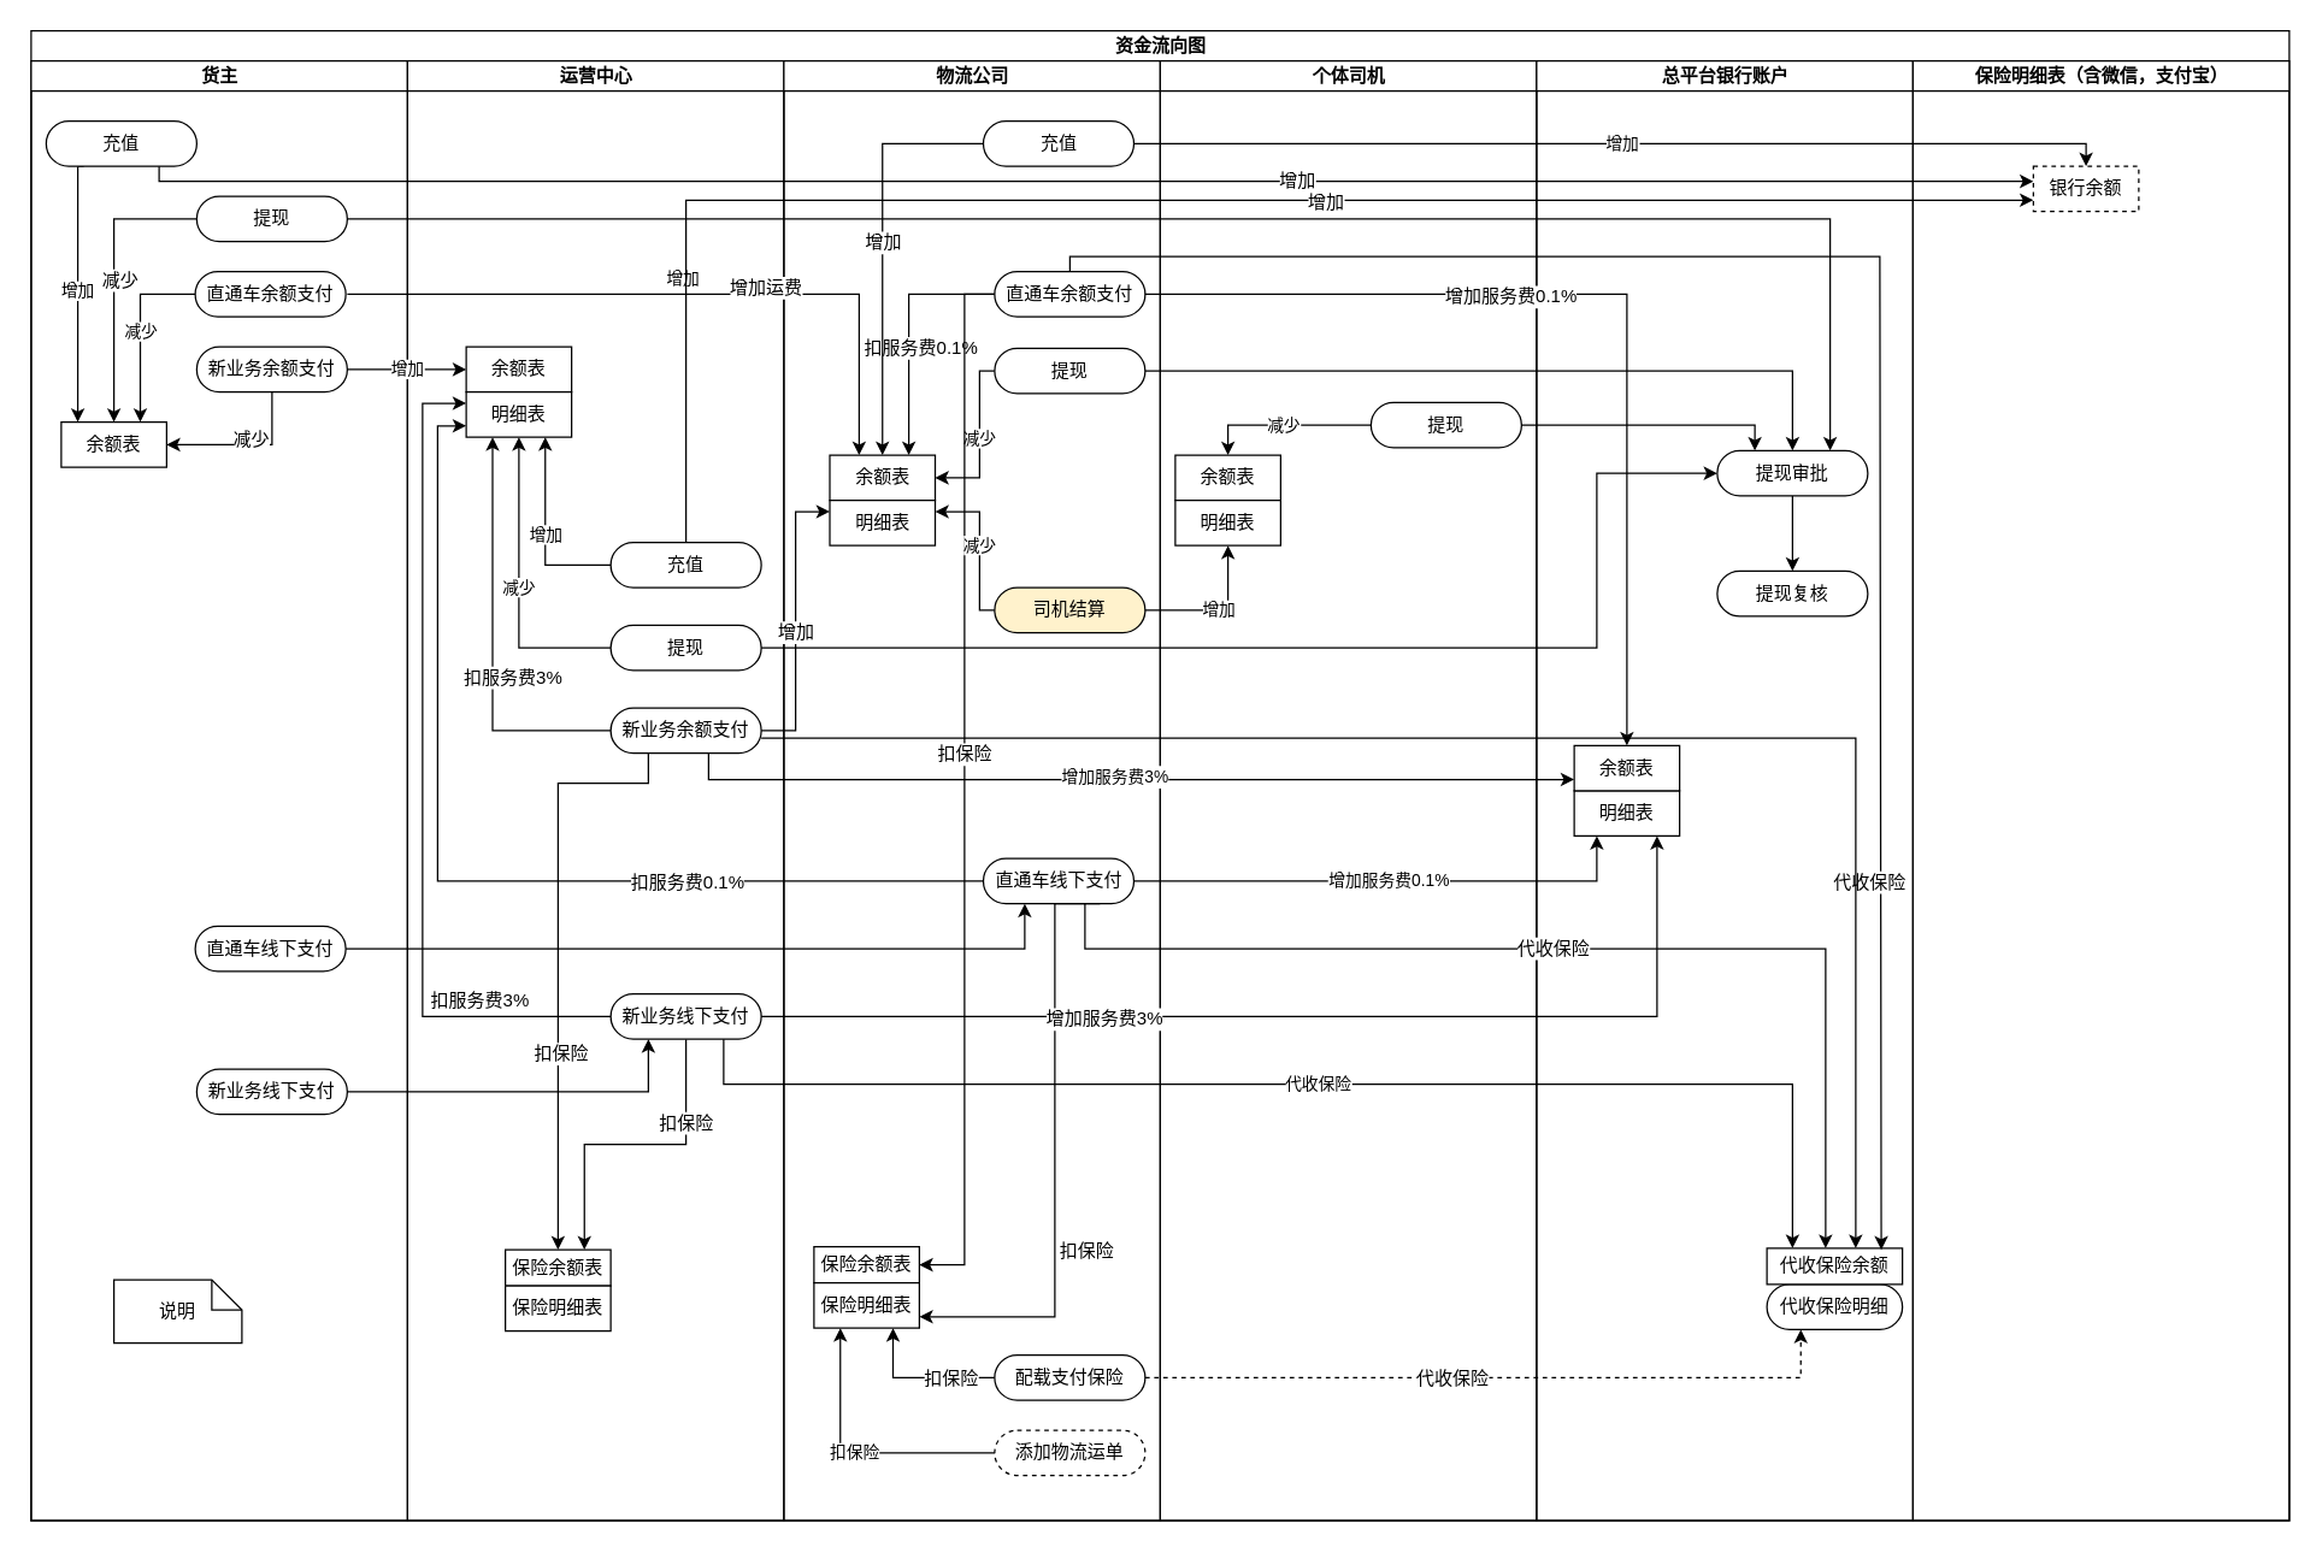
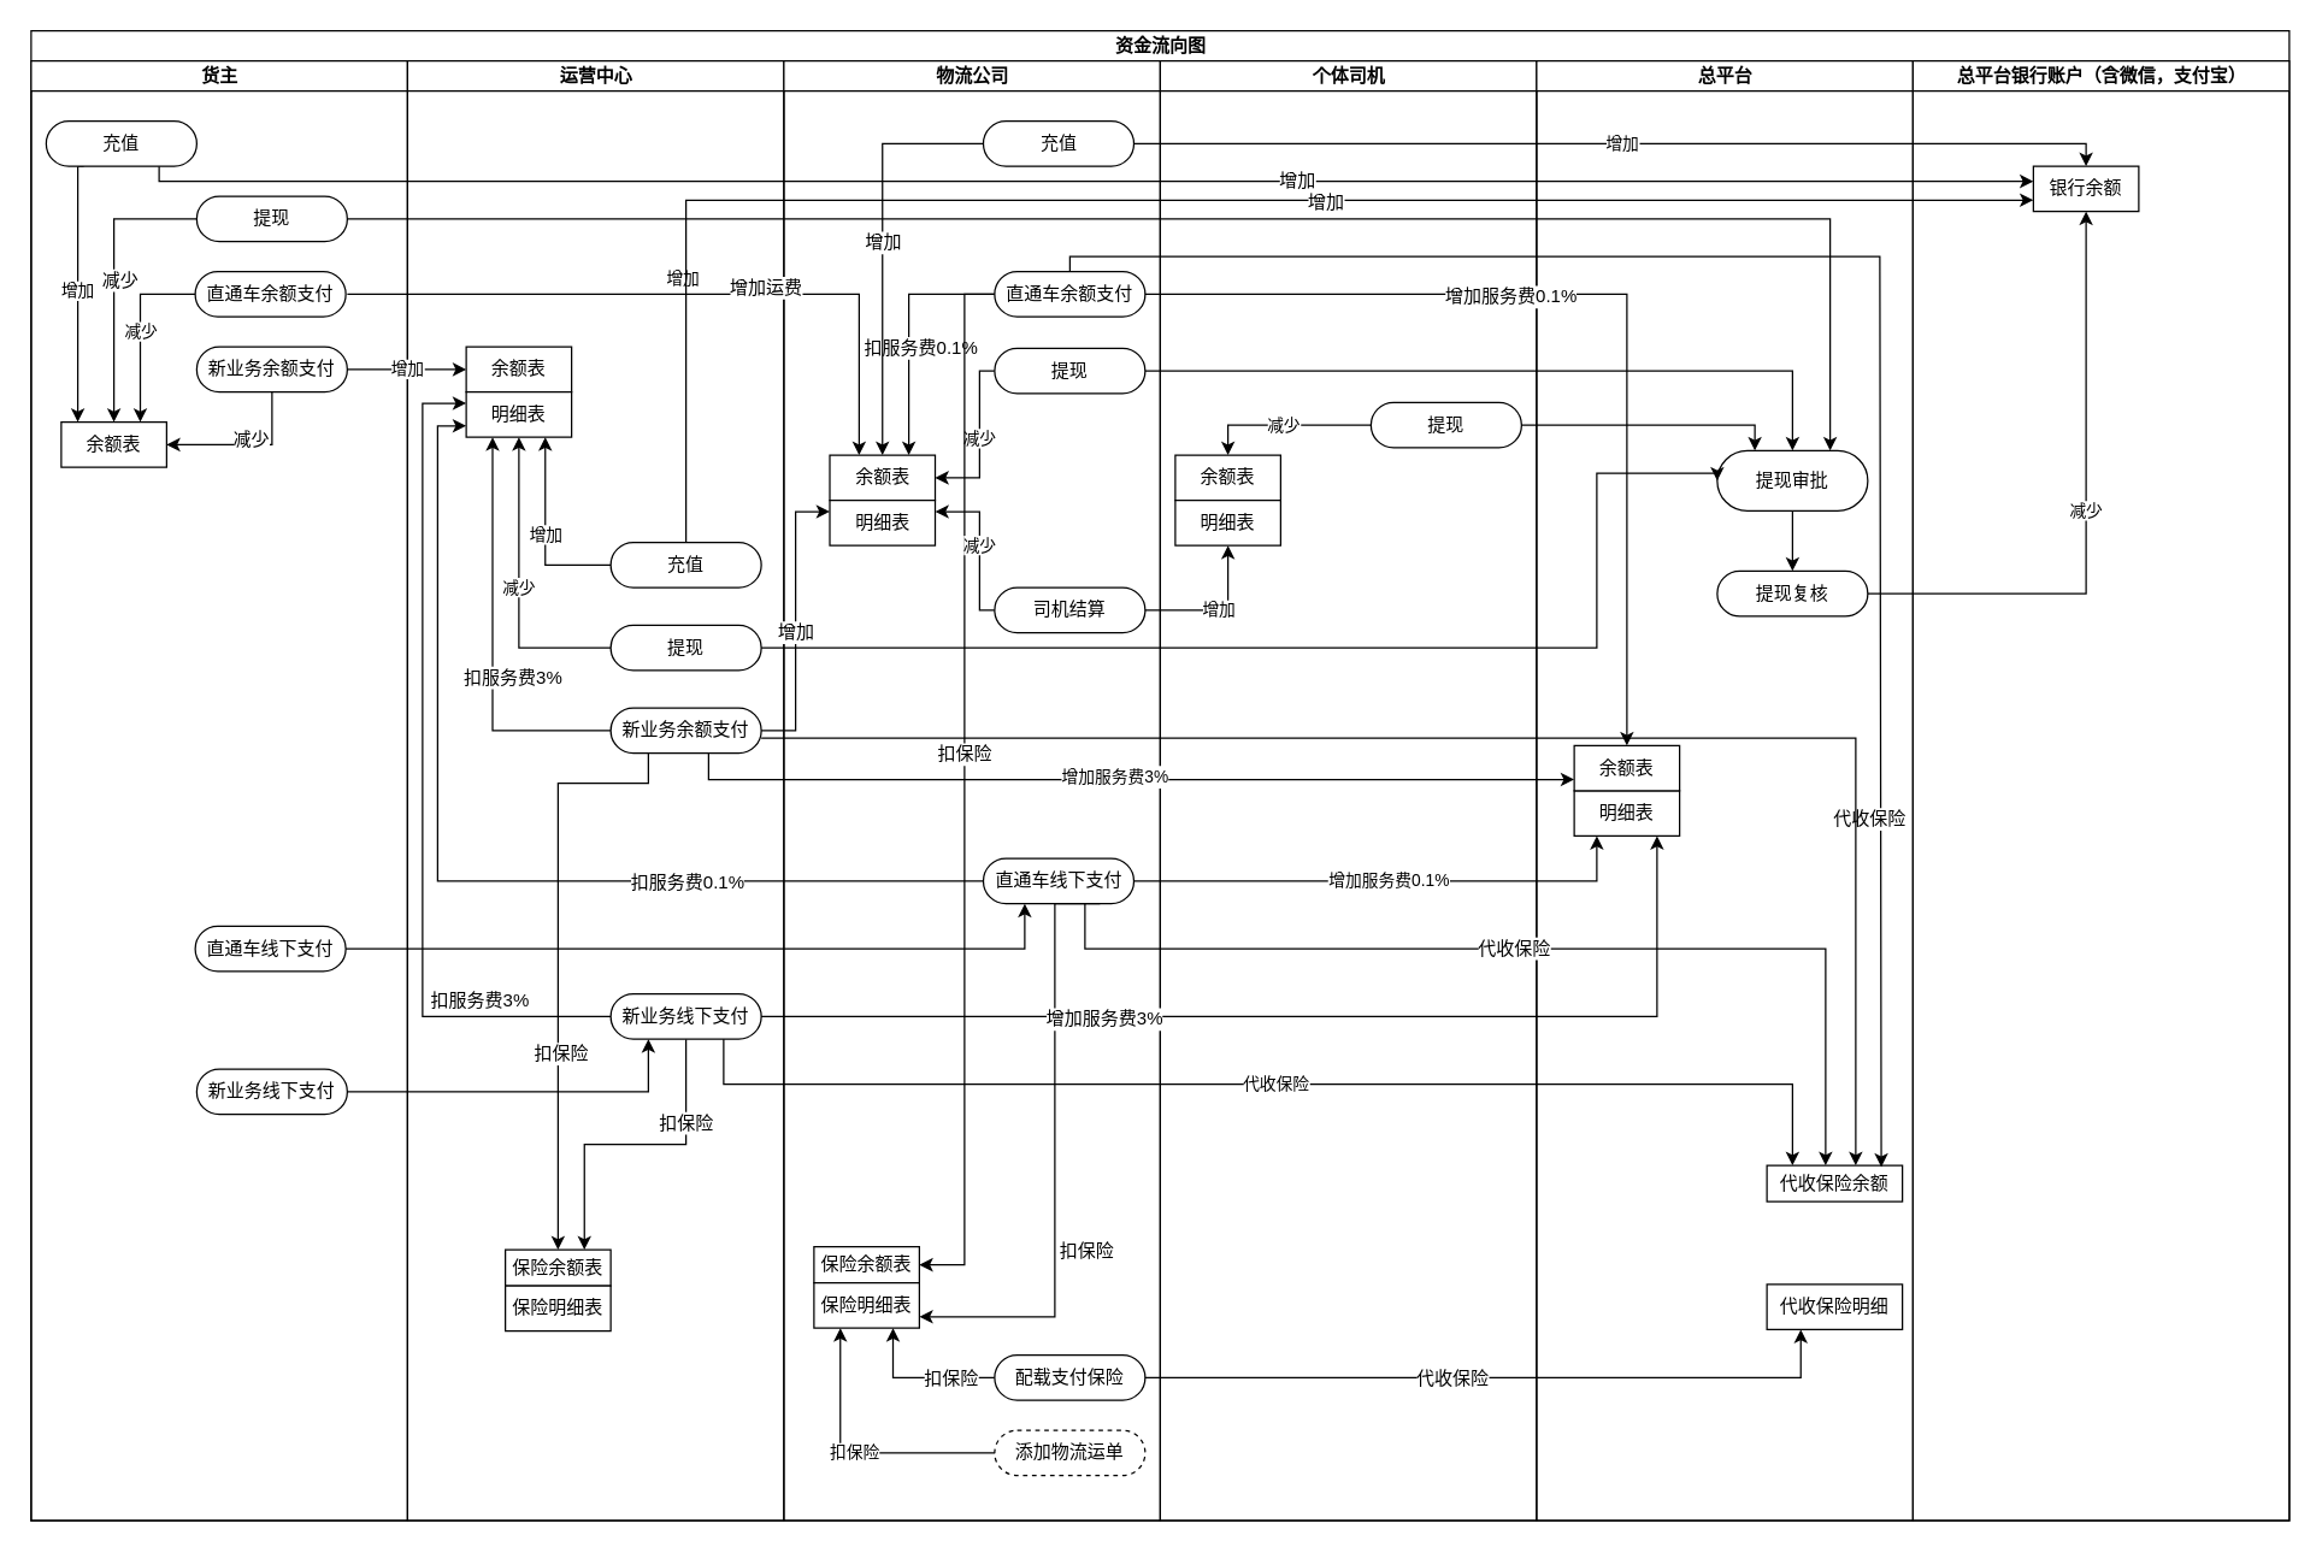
- <mxCell id="67" value="总平台银行账户" style="swimlane;html=1;startSize=20;" vertex="1" parent="2"><mxGeometry x="1000" y="20" width="250" height="970" as="geometry" /></mxCell>
+ <mxCell id="67" value="总平台" style="swimlane;html=1;startSize=20;" vertex="1" parent="2"><mxGeometry x="1000" y="20" width="250" height="970" as="geometry" /></mxCell>
- <mxCell id="104" value="保险明细表（含微信，支付宝）" style="swimlane;html=1;startSize=20;" vertex="1" parent="2"><mxGeometry x="1250" y="20" width="250" height="970" as="geometry" /></mxCell>
+ <mxCell id="104" value="总平台银行账户（含微信，支付宝）" style="swimlane;html=1;startSize=20;" vertex="1" parent="2"><mxGeometry x="1250" y="20" width="250" height="970" as="geometry" /></mxCell>
- <mxCell id="106" value="银行余额" style="rounded=0;whiteSpace=wrap;html=1;shadow=0;comic=0;labelBackgroundColor=none;strokeWidth=1;fontFamily=Verdana;fontSize=12;align=center;arcSize=50;dashed=1;" vertex="1" parent="104"><mxGeometry x="80" y="70" width="70" height="30" as="geometry" /></mxCell>
+ <mxCell id="106" value="银行余额" style="rounded=0;whiteSpace=wrap;html=1;shadow=0;comic=0;labelBackgroundColor=none;strokeWidth=1;fontFamily=Verdana;fontSize=12;align=center;arcSize=50;" vertex="1" parent="104"><mxGeometry x="80" y="70" width="70" height="30" as="geometry" /></mxCell>
- <mxCell id="69" value="提现审批" style="rounded=1;whiteSpace=wrap;html=1;shadow=0;comic=0;labelBackgroundColor=none;strokeWidth=1;fontFamily=Verdana;fontSize=12;align=center;arcSize=50;" vertex="1" parent="67"><mxGeometry x="120" y="259" width="100" height="30" as="geometry" /></mxCell>
+ <mxCell id="69" value="提现审批" style="rounded=1;whiteSpace=wrap;html=1;shadow=0;comic=0;labelBackgroundColor=none;strokeWidth=1;fontFamily=Verdana;fontSize=12;align=center;arcSize=50;" vertex="1" parent="67"><mxGeometry x="120" y="259" width="100" height="40" as="geometry" /></mxCell>
+ <mxCell id="89" value="减少" style="edgeStyle=orthogonalEdgeStyle;rounded=0;orthogonalLoop=1;jettySize=auto;html=1;entryX=0.5;entryY=1;entryDx=0;entryDy=0;" edge="1" parent="2" source="70" target="106"><mxGeometry relative="1" as="geometry"><mxPoint x="1360" y="150" as="targetPoint" /><Array as="points"><mxPoint x="1365" y="374" /></Array></mxGeometry></mxCell>
- <mxCell id="61" value="司机结算" style="rounded=1;whiteSpace=wrap;html=1;shadow=0;comic=0;labelBackgroundColor=none;strokeWidth=1;fontFamily=Verdana;fontSize=12;align=center;arcSize=50;fillColor=#fff2cc;" vertex="1" parent="37"><mxGeometry x="140" y="350" width="100" height="30" as="geometry" /></mxCell>
+ <mxCell id="61" value="司机结算" style="rounded=1;whiteSpace=wrap;html=1;shadow=0;comic=0;labelBackgroundColor=none;strokeWidth=1;fontFamily=Verdana;fontSize=12;align=center;arcSize=50;" vertex="1" parent="37"><mxGeometry x="140" y="350" width="100" height="30" as="geometry" /></mxCell>
- <mxCell id="74" value="代收保险余额" style="rounded=0;whiteSpace=wrap;html=1;shadow=0;comic=0;labelBackgroundColor=none;strokeWidth=1;fontFamily=Verdana;fontSize=12;align=center;arcSize=50;" vertex="1" parent="67"><mxGeometry x="153" y="789" width="90" height="24" as="geometry" /></mxCell>
+ <mxCell id="74" value="代收保险余额" style="rounded=0;whiteSpace=wrap;html=1;shadow=0;comic=0;labelBackgroundColor=none;strokeWidth=1;fontFamily=Verdana;fontSize=12;align=center;arcSize=50;" vertex="1" parent="67"><mxGeometry x="153" y="734" width="90" height="24" as="geometry" /></mxCell>
- <mxCell id="73" value="代收保险明细" style="whiteSpace=wrap;html=1;shadow=0;comic=0;labelBackgroundColor=none;strokeWidth=1;fontFamily=Verdana;fontSize=12;align=center;arcSize=50;rounded=1;" vertex="1" parent="67"><mxGeometry x="153" y="813" width="90" height="30" as="geometry" /></mxCell>
+ <mxCell id="73" value="代收保险明细" style="rounded=0;whiteSpace=wrap;html=1;shadow=0;comic=0;labelBackgroundColor=none;strokeWidth=1;fontFamily=Verdana;fontSize=12;align=center;arcSize=50;" vertex="1" parent="67"><mxGeometry x="153" y="813" width="90" height="30" as="geometry" /></mxCell>
- <mxCell id="7" value="说明" style="shape=note;whiteSpace=wrap;html=1;rounded=0;shadow=0;comic=0;labelBackgroundColor=none;strokeWidth=1;fontFamily=Verdana;fontSize=12;align=center;size=20;" parent="3" vertex="1"><mxGeometry x="55" y="810" width="85" height="42" as="geometry" /></mxCell>
- <mxCell id="111" style="edgeStyle=orthogonalEdgeStyle;rounded=0;orthogonalLoop=1;jettySize=auto;html=1;entryX=0.25;entryY=1;entryDx=0;entryDy=0;dashed=1;" edge="1" parent="2" source="42" target="73"><mxGeometry relative="1" as="geometry" /></mxCell>
+ <mxCell id="111" style="edgeStyle=orthogonalEdgeStyle;rounded=0;orthogonalLoop=1;jettySize=auto;html=1;entryX=0.25;entryY=1;entryDx=0;entryDy=0;" edge="1" parent="2" source="42" target="73"><mxGeometry relative="1" as="geometry" /></mxCell>
